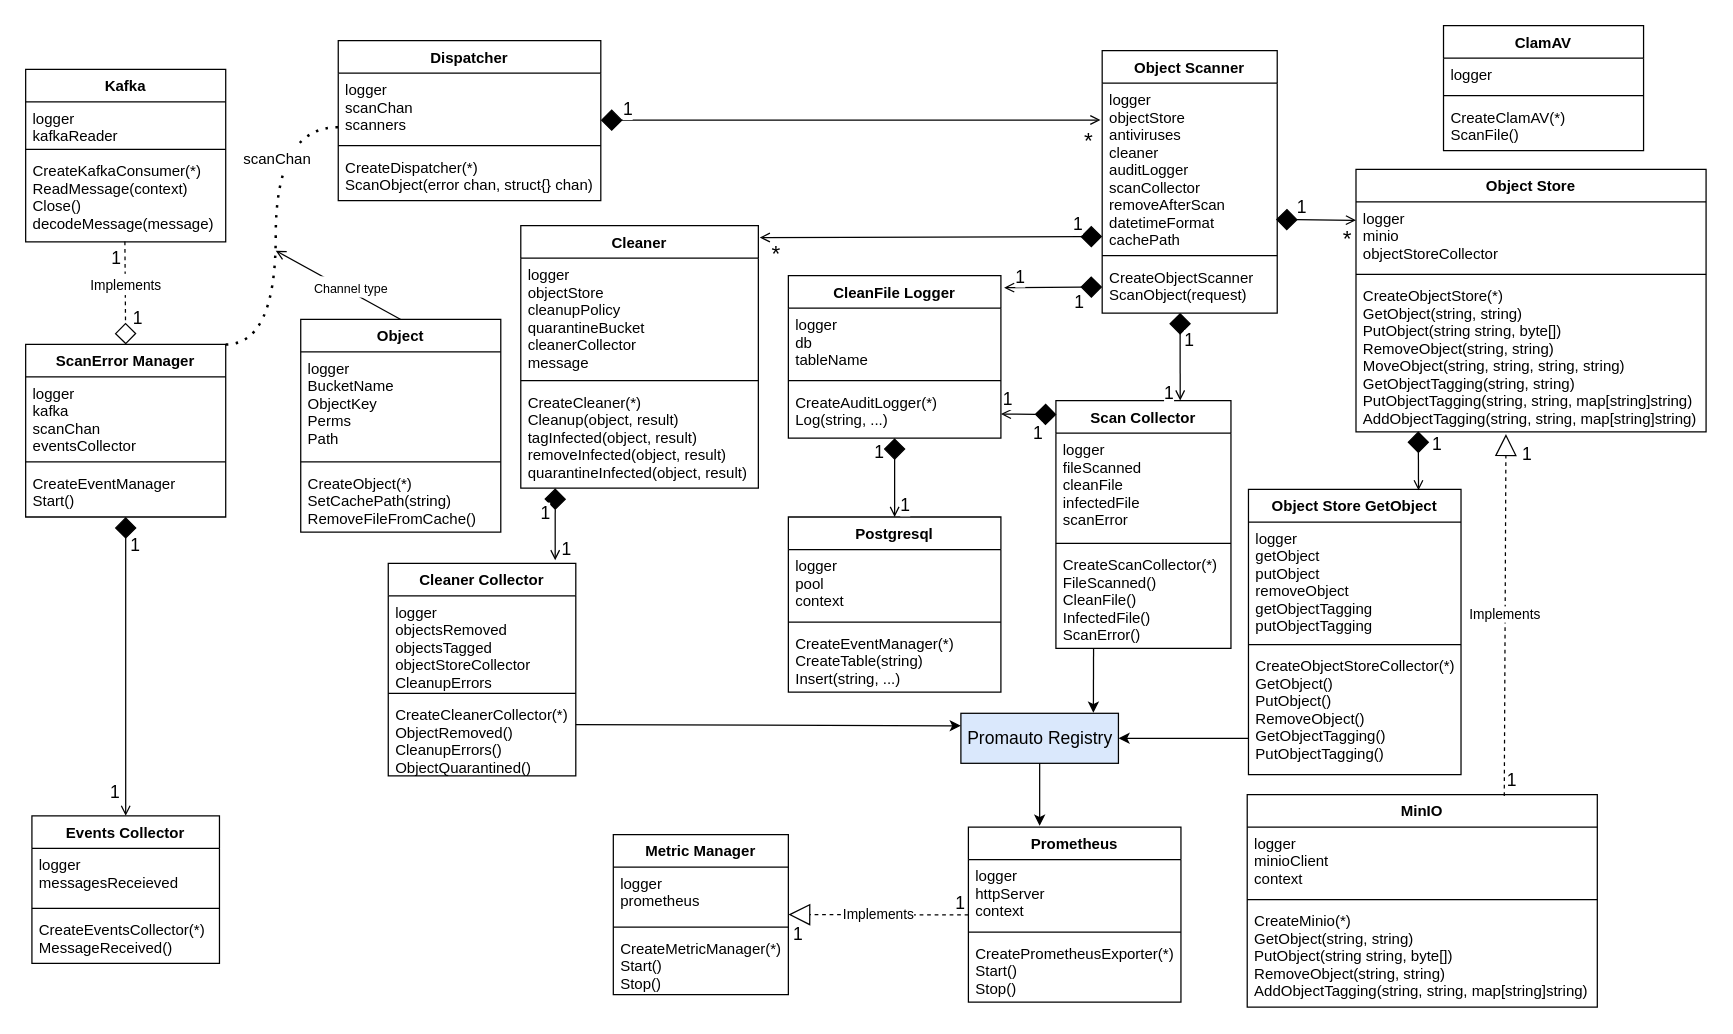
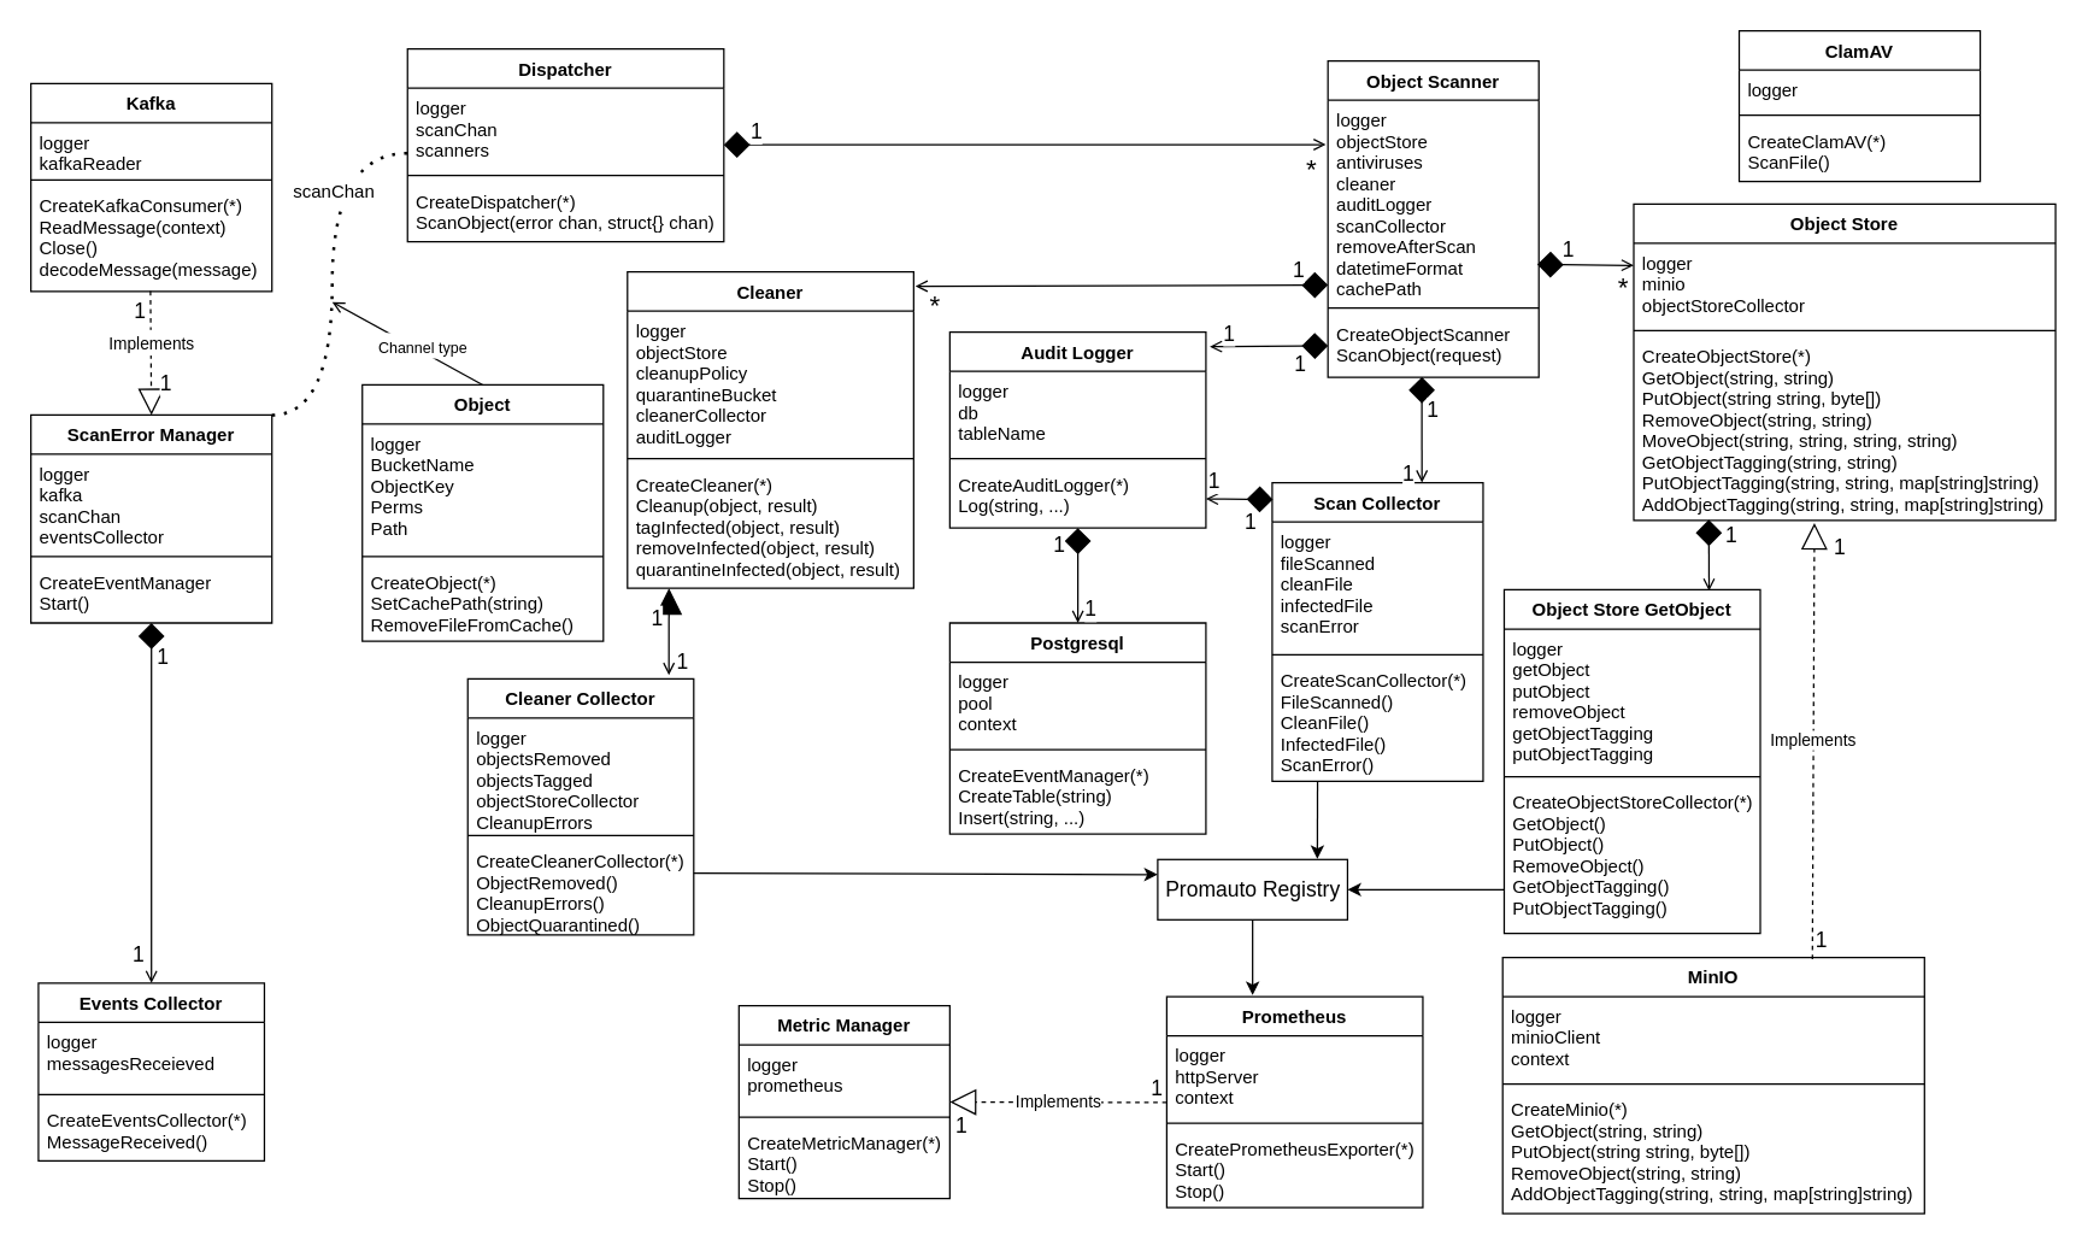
- <mxCell id="27" value="logger&#10;objectStore&#10;cleanupPolicy&#10;quarantineBucket&#10;cleanerCollector&#10;message" style="text;strokeColor=none;fillColor=none;align=left;verticalAlign=top;spacingLeft=4;spacingRight=4;overflow=hidden;rotatable=0;points=[[0,0.5],[1,0.5]];portConstraint=eastwest;" vertex="1" parent="26"><mxGeometry y="26" width="190" height="94" as="geometry" /></mxCell>
+ <mxCell id="27" value="logger&#10;objectStore&#10;cleanupPolicy&#10;quarantineBucket&#10;cleanerCollector&#10;auditLogger" style="text;strokeColor=none;fillColor=none;align=left;verticalAlign=top;spacingLeft=4;spacingRight=4;overflow=hidden;rotatable=0;points=[[0,0.5],[1,0.5]];portConstraint=eastwest;" vertex="1" parent="26"><mxGeometry y="26" width="190" height="94" as="geometry" /></mxCell>
- <mxCell id="104" value="CleanFile Logger" style="swimlane;fontStyle=1;align=center;verticalAlign=top;childLayout=stackLayout;horizontal=1;startSize=26;horizontalStack=0;resizeParent=1;resizeParentMax=0;resizeLast=0;collapsible=1;marginBottom=0;" vertex="1" parent="1"><mxGeometry x="630" y="220" width="170" height="130" as="geometry" /></mxCell>
+ <mxCell id="104" value="Audit Logger" style="swimlane;fontStyle=1;align=center;verticalAlign=top;childLayout=stackLayout;horizontal=1;startSize=26;horizontalStack=0;resizeParent=1;resizeParentMax=0;resizeLast=0;collapsible=1;marginBottom=0;" vertex="1" parent="1"><mxGeometry x="630" y="220" width="170" height="130" as="geometry" /></mxCell>
- <mxCell id="68" value="" style="endArrow=diamond;html=1;endFill=0;strokeWidth=1;endSize=15;exitX=0.496;exitY=0.994;exitDx=0;exitDy=0;exitPerimeter=0;entryX=0.5;entryY=0;entryDx=0;entryDy=0;dashed=1;" edge="1" parent="1" source="21" target="14"><mxGeometry relative="1" as="geometry"><mxPoint x="99" y="275" as="sourcePoint" /><mxPoint x="150" y="240" as="targetPoint" /></mxGeometry></mxCell>
+ <mxCell id="68" value="" style="endArrow=block;html=1;endFill=0;strokeWidth=1;endSize=15;exitX=0.496;exitY=0.994;exitDx=0;exitDy=0;exitPerimeter=0;entryX=0.5;entryY=0;entryDx=0;entryDy=0;dashed=1;" edge="1" parent="1" source="21" target="14"><mxGeometry relative="1" as="geometry"><mxPoint x="99" y="275" as="sourcePoint" /><mxPoint x="150" y="240" as="targetPoint" /></mxGeometry></mxCell>
- <mxCell id="82" value="" style="endArrow=diamond;html=1;endFill=1;strokeWidth=1;endSize=15;exitX=0.89;exitY=-0.014;exitDx=0;exitDy=0;entryX=0.145;entryY=1;entryDx=0;entryDy=0;entryPerimeter=0;exitPerimeter=0;startArrow=open;startFill=0;" edge="1" parent="1" source="51" target="29"><mxGeometry relative="1" as="geometry"><mxPoint x="520.64" y="600.68" as="sourcePoint" /><mxPoint x="520" y="425" as="targetPoint" /></mxGeometry></mxCell>
+ <mxCell id="82" value="" style="endArrow=block;html=1;endFill=1;strokeWidth=1;endSize=15;exitX=0.89;exitY=-0.014;exitDx=0;exitDy=0;entryX=0.145;entryY=1;entryDx=0;entryDy=0;entryPerimeter=0;exitPerimeter=0;startArrow=open;startFill=0;" edge="1" parent="1" source="51" target="29"><mxGeometry relative="1" as="geometry"><mxPoint x="520.64" y="600.68" as="sourcePoint" /><mxPoint x="520" y="425" as="targetPoint" /></mxGeometry></mxCell>
- <mxCell id="85" value="Promauto Registry" style="html=1;fontSize=14;fillColor=#dae8fc;" vertex="1" parent="1"><mxGeometry x="768" y="570" width="126" height="40" as="geometry" /></mxCell>
+ <mxCell id="85" value="Promauto Registry" style="html=1;fontSize=14;" vertex="1" parent="1"><mxGeometry x="768" y="570" width="126" height="40" as="geometry" /></mxCell>
